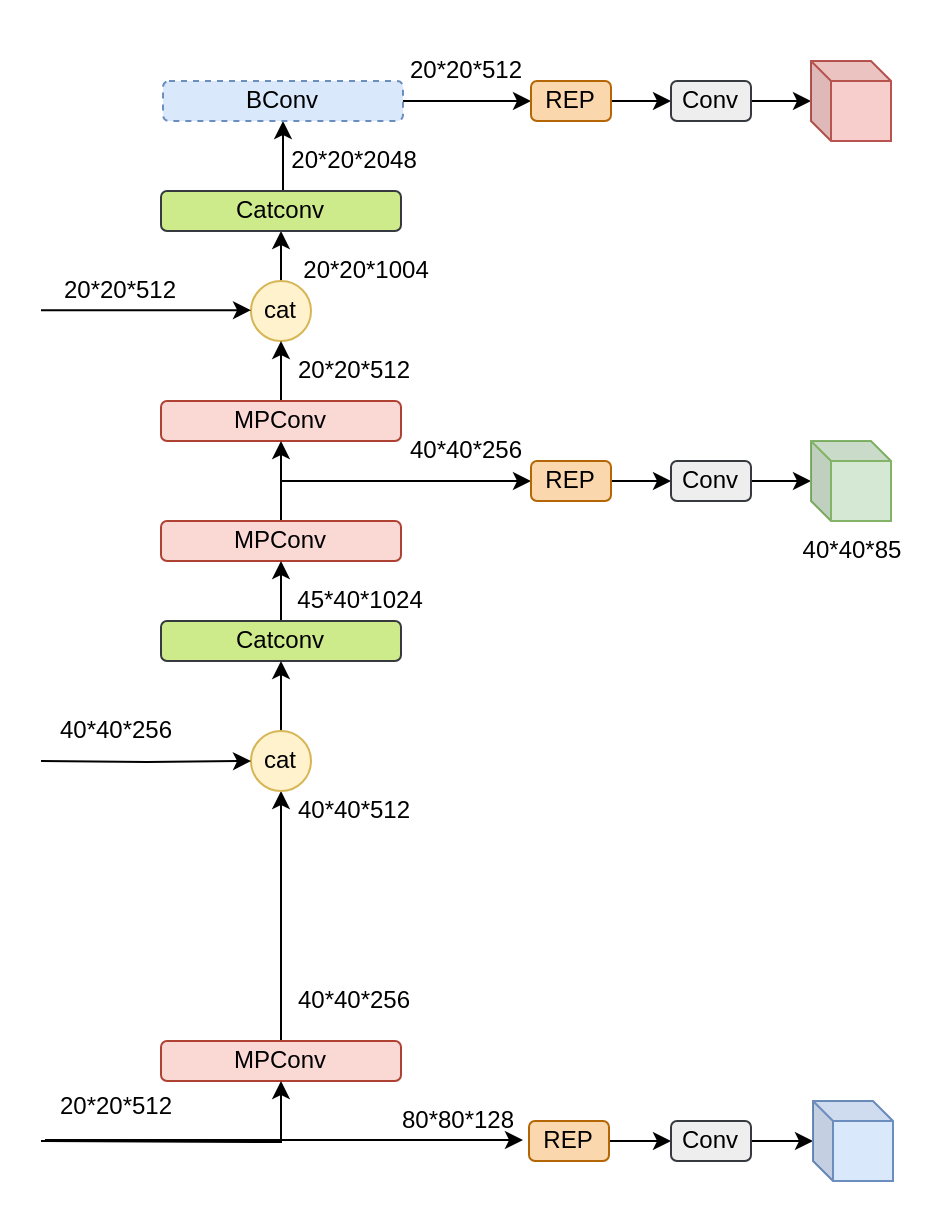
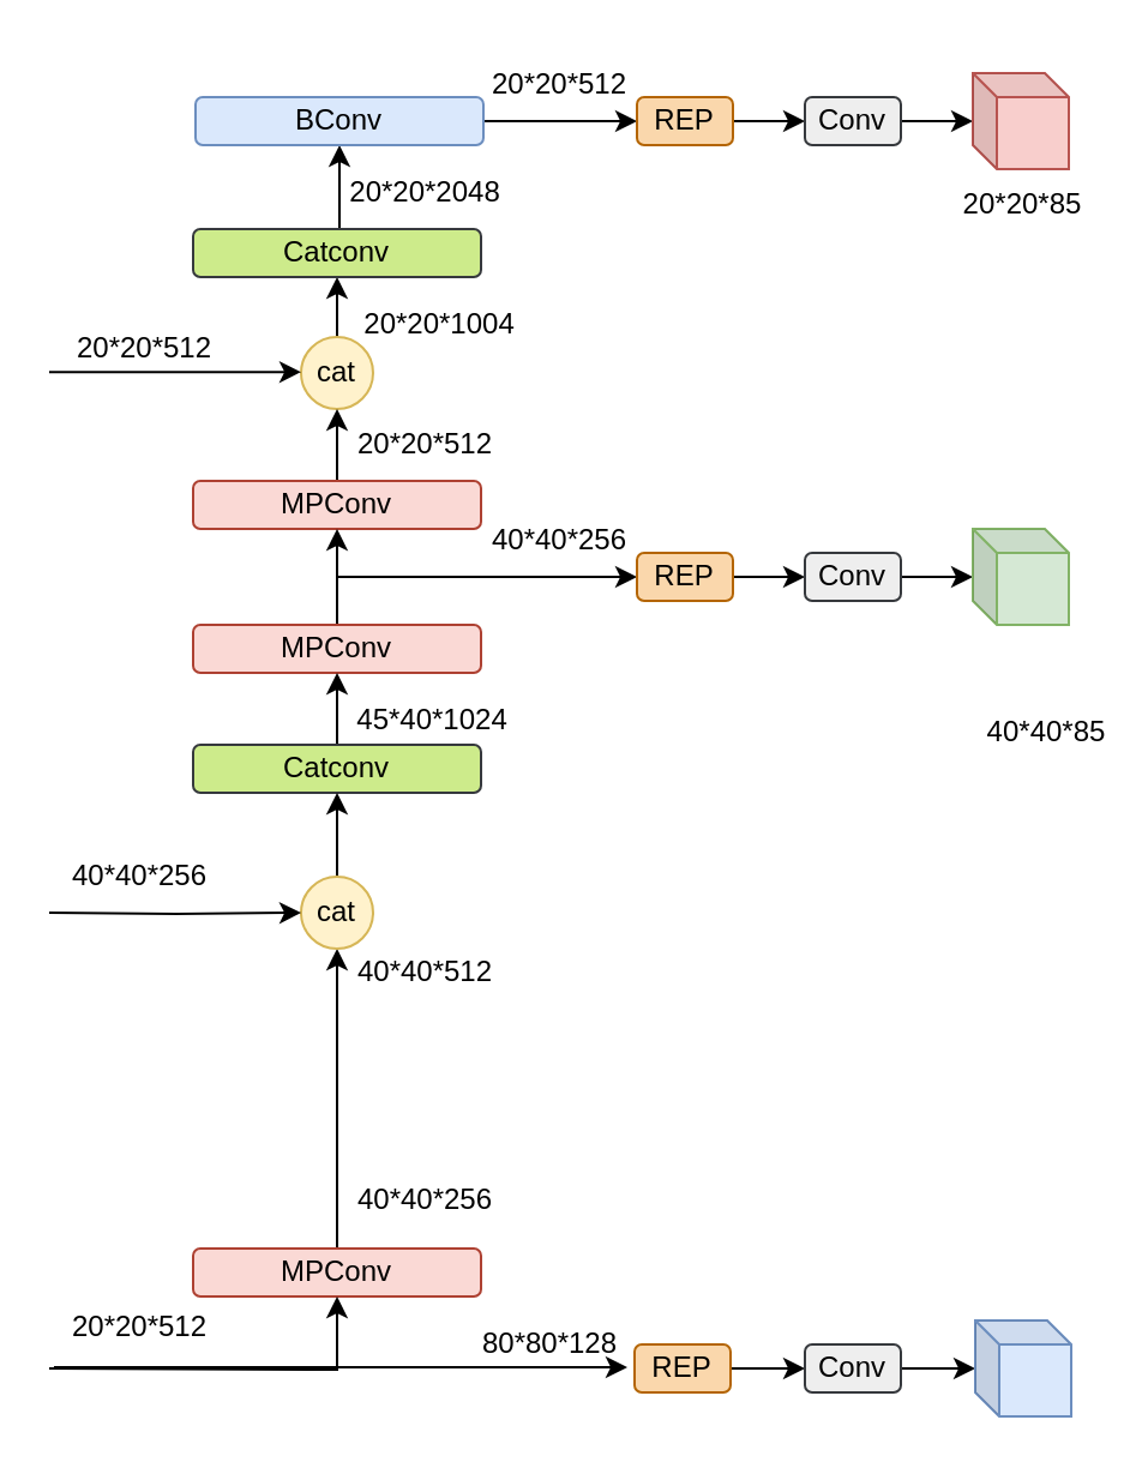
- <mxCell id="18" value="BConv" style="rounded=1;whiteSpace=wrap;html=1;fillColor=#dae8fc;strokeColor=#6c8ebf;dashed=1;" vertex="1" parent="1"><mxGeometry x="81" y="40" width="120" height="20" as="geometry" /></mxCell>
+ <mxCell id="18" value="BConv" style="rounded=1;whiteSpace=wrap;html=1;fillColor=#dae8fc;strokeColor=#6c8ebf;" vertex="1" parent="1"><mxGeometry x="81" y="40" width="120" height="20" as="geometry" /></mxCell>
+ <mxCell id="43" value="20*20*85" style="text;html=1;strokeColor=none;fillColor=none;align=center;verticalAlign=middle;whiteSpace=wrap;rounded=0;strokeWidth=1;fontSize=12;" vertex="1" parent="1"><mxGeometry x="398" y="70" width="56" height="30" as="geometry" /></mxCell>
- <mxCell id="44" value="40*40*85" style="text;html=1;strokeColor=none;fillColor=none;align=center;verticalAlign=middle;whiteSpace=wrap;rounded=0;strokeWidth=1;fontSize=12;" vertex="1" parent="1"><mxGeometry x="398" y="260" width="56" height="30" as="geometry" /></mxCell>
+ <mxCell id="44" value="40*40*85" style="text;html=1;strokeColor=none;fillColor=none;align=center;verticalAlign=middle;whiteSpace=wrap;rounded=0;strokeWidth=1;fontSize=12;" vertex="1" parent="1"><mxGeometry x="408" y="290" width="56" height="30" as="geometry" /></mxCell>
